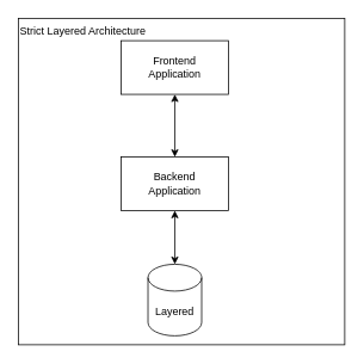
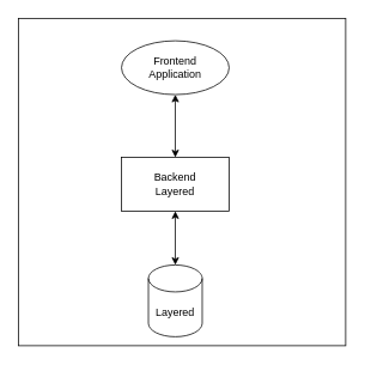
- <mxCell id="8" value="Strict Layered Architecture" style="text;html=1;strokeColor=none;fillColor=none;align=left;verticalAlign=middle;whiteSpace=wrap;rounded=0;" parent="1" vertex="1"><mxGeometry x="20" y="25" width="150" height="20" as="geometry" /></mxCell>
- <mxCell id="4" value="Frontend&lt;br&gt;Application" style="rounded=0;whiteSpace=wrap;html=1;" parent="1" vertex="1"><mxGeometry x="135" y="45" width="120" height="60" as="geometry" /></mxCell>
+ <mxCell id="4" value="Frontend&lt;br&gt;Application" style="ellipse;whiteSpace=wrap;html=1;" parent="1" vertex="1"><mxGeometry x="135" y="45" width="120" height="60" as="geometry" /></mxCell>
- <mxCell id="7" value="Backend&lt;br&gt;Application" style="rounded=0;whiteSpace=wrap;html=1;" parent="1" vertex="1"><mxGeometry x="135" y="175" width="120" height="60" as="geometry" /></mxCell>
+ <mxCell id="7" value="Backend&lt;br&gt;Layered" style="rounded=0;whiteSpace=wrap;html=1;" parent="1" vertex="1"><mxGeometry x="135" y="175" width="120" height="60" as="geometry" /></mxCell>
